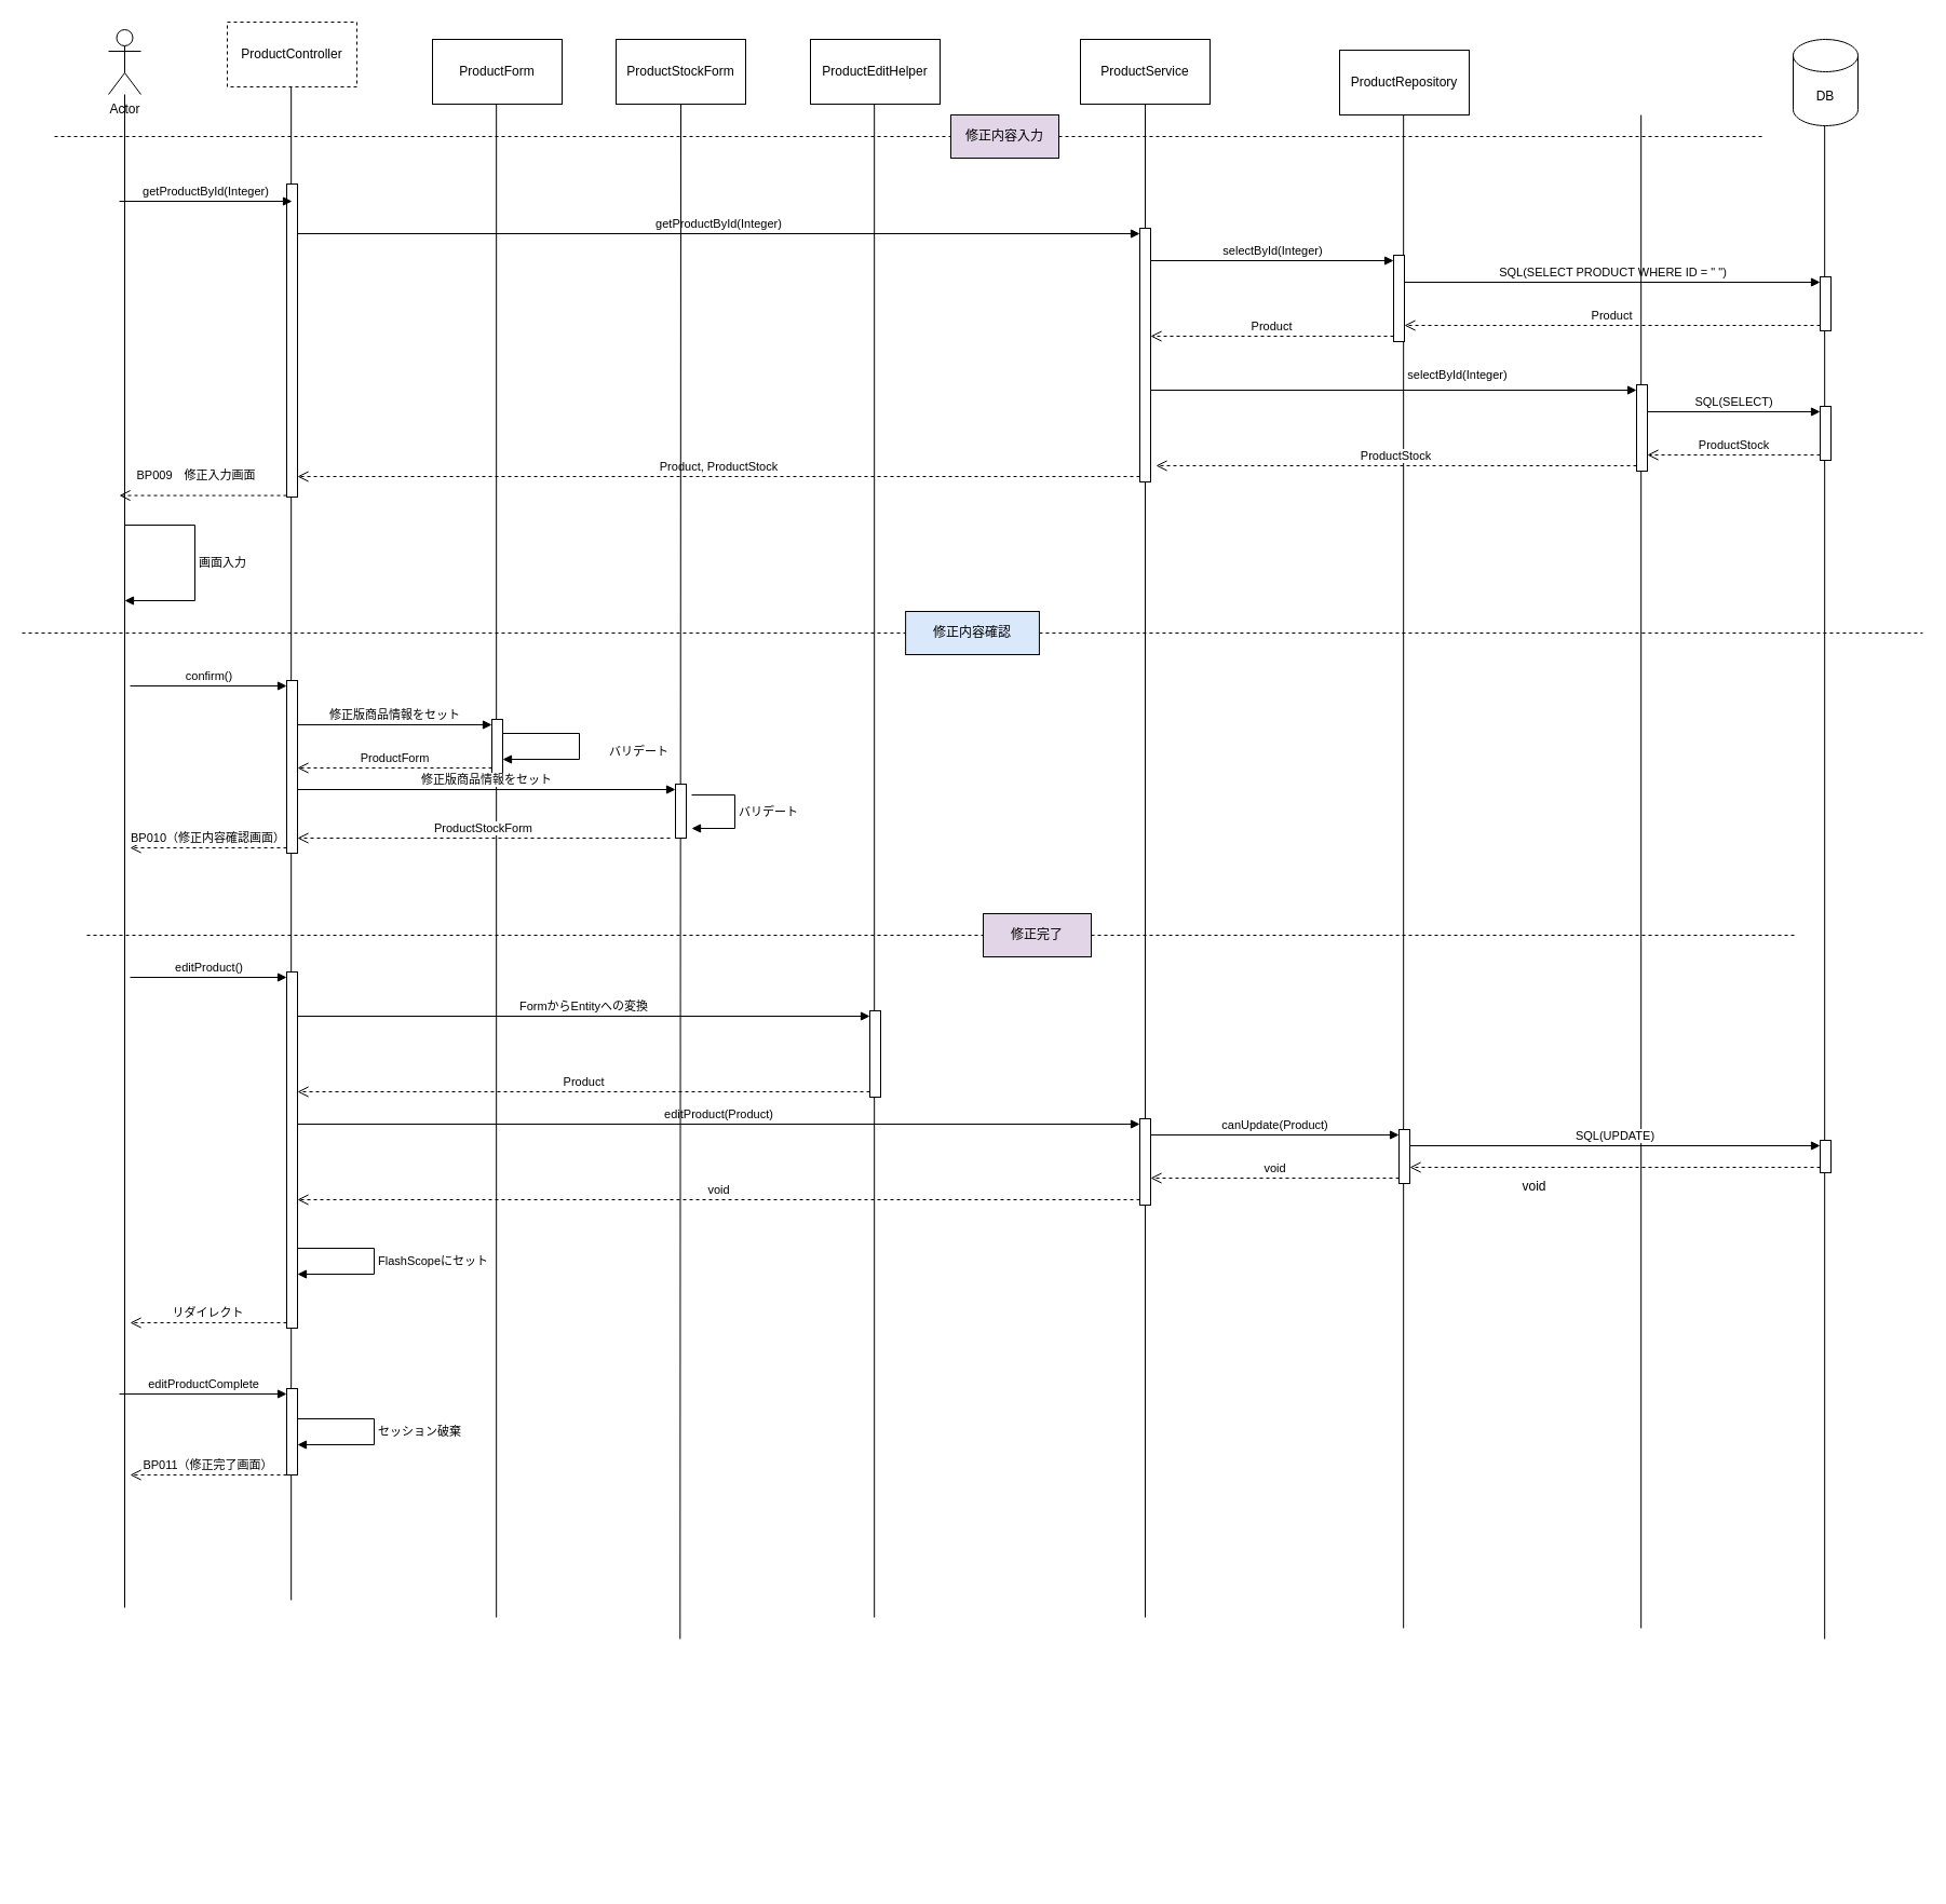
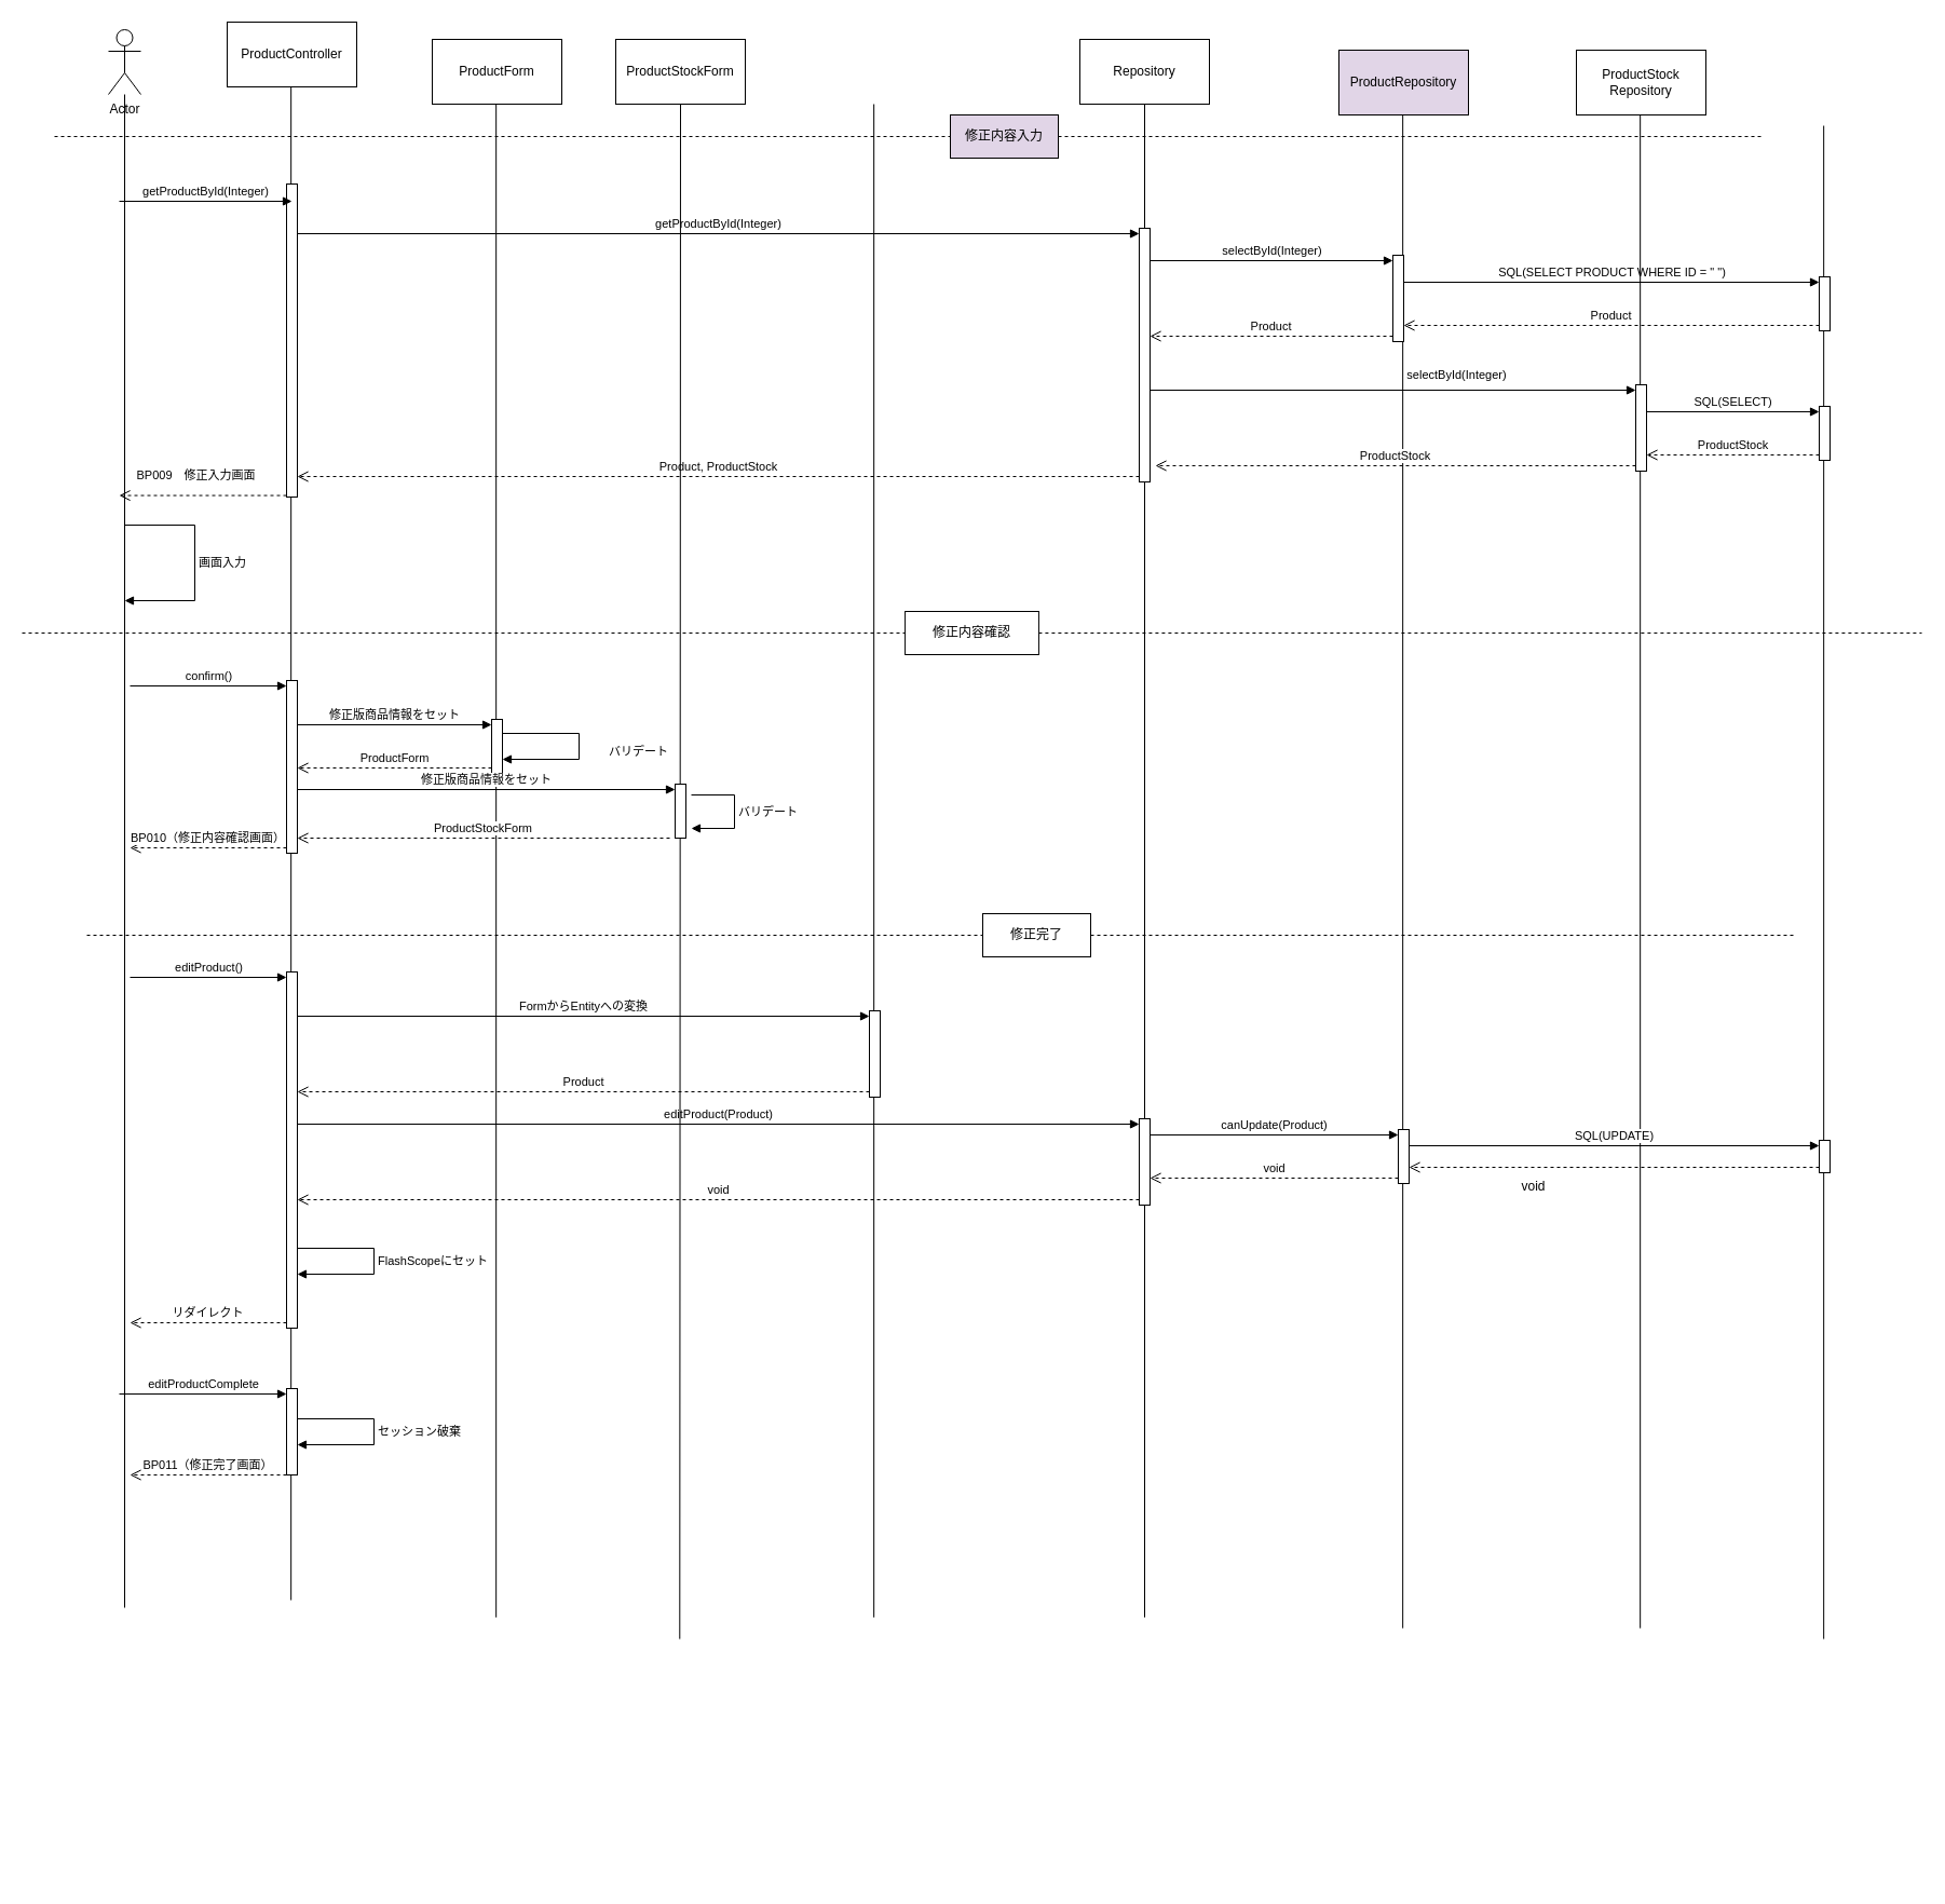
- <mxCell id="3" value="ProductController" style="rounded=0;whiteSpace=wrap;html=1;dashed=1;" parent="2" vertex="1"><mxGeometry width="120" height="60" as="geometry" /></mxCell>
+ <mxCell id="3" value="ProductController" style="rounded=0;whiteSpace=wrap;html=1;" parent="2" vertex="1"><mxGeometry width="120" height="60" as="geometry" /></mxCell>
- <mxCell id="25" value="ProductEditHelper" style="rounded=0;whiteSpace=wrap;html=1;" parent="24" vertex="1"><mxGeometry width="120" height="60" as="geometry" /></mxCell>
- <mxCell id="29" value="ProductService" style="rounded=0;whiteSpace=wrap;html=1;" parent="28" vertex="1"><mxGeometry width="120" height="60" as="geometry" /></mxCell>
+ <mxCell id="29" value="Repository" style="rounded=0;whiteSpace=wrap;html=1;" parent="28" vertex="1"><mxGeometry width="120" height="60" as="geometry" /></mxCell>
- <mxCell id="34" value="ProductRepository" style="rounded=0;whiteSpace=wrap;html=1;" parent="33" vertex="1"><mxGeometry width="120" height="60" as="geometry" /></mxCell>
+ <mxCell id="34" value="ProductRepository" style="rounded=0;whiteSpace=wrap;html=1;fillColor=#e1d5e7;" parent="33" vertex="1"><mxGeometry width="120" height="60" as="geometry" /></mxCell>
+ <mxCell id="74" value="ProductStock&lt;div&gt;Repository&lt;/div&gt;" style="rounded=0;whiteSpace=wrap;html=1;" parent="73" vertex="1"><mxGeometry width="120" height="60" as="geometry" /></mxCell>
- <mxCell id="39" value="DB" style="shape=cylinder3;whiteSpace=wrap;html=1;boundedLbl=1;backgroundOutline=1;size=15;" parent="38" vertex="1"><mxGeometry width="60" height="80" as="geometry" /></mxCell>
- <mxCell id="58" value="修正内容確認" style="rounded=0;whiteSpace=wrap;html=1;fillColor=#dae8fc;" parent="55" vertex="1"><mxGeometry x="818.088" width="123.827" height="40" as="geometry" /></mxCell>
+ <mxCell id="58" value="修正内容確認" style="rounded=0;whiteSpace=wrap;html=1;" parent="55" vertex="1"><mxGeometry x="818.088" width="123.827" height="40" as="geometry" /></mxCell>
- <mxCell id="64" value="修正完了" style="rounded=0;whiteSpace=wrap;html=1;fillColor=#e1d5e7;" parent="61" vertex="1"><mxGeometry x="830" width="100" height="40" as="geometry" /></mxCell>
+ <mxCell id="64" value="修正完了" style="rounded=0;whiteSpace=wrap;html=1;" parent="61" vertex="1"><mxGeometry x="830" width="100" height="40" as="geometry" /></mxCell>
